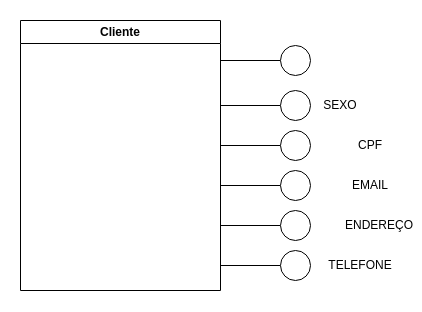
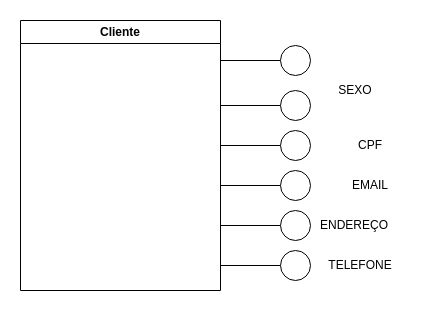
- <mxCell id="7" value="SEXO" style="text;html=1;align=center;verticalAlign=middle;whiteSpace=wrap;rounded=0;" vertex="1" parent="1"><mxGeometry x="310" y="90" width="60" height="30" as="geometry" /></mxCell>
+ <mxCell id="7" value="SEXO" style="text;html=1;align=center;verticalAlign=middle;whiteSpace=wrap;rounded=0;" vertex="1" parent="1"><mxGeometry x="325" y="75" width="60" height="30" as="geometry" /></mxCell>
- <mxCell id="16" value="ENDEREÇO" style="text;html=1;align=center;verticalAlign=middle;whiteSpace=wrap;rounded=0;" vertex="1" parent="1"><mxGeometry x="349" y="210" width="60" height="30" as="geometry" /></mxCell>
+ <mxCell id="16" value="ENDEREÇO" style="text;html=1;align=center;verticalAlign=middle;whiteSpace=wrap;rounded=0;" vertex="1" parent="1"><mxGeometry x="324" y="210" width="60" height="30" as="geometry" /></mxCell>
